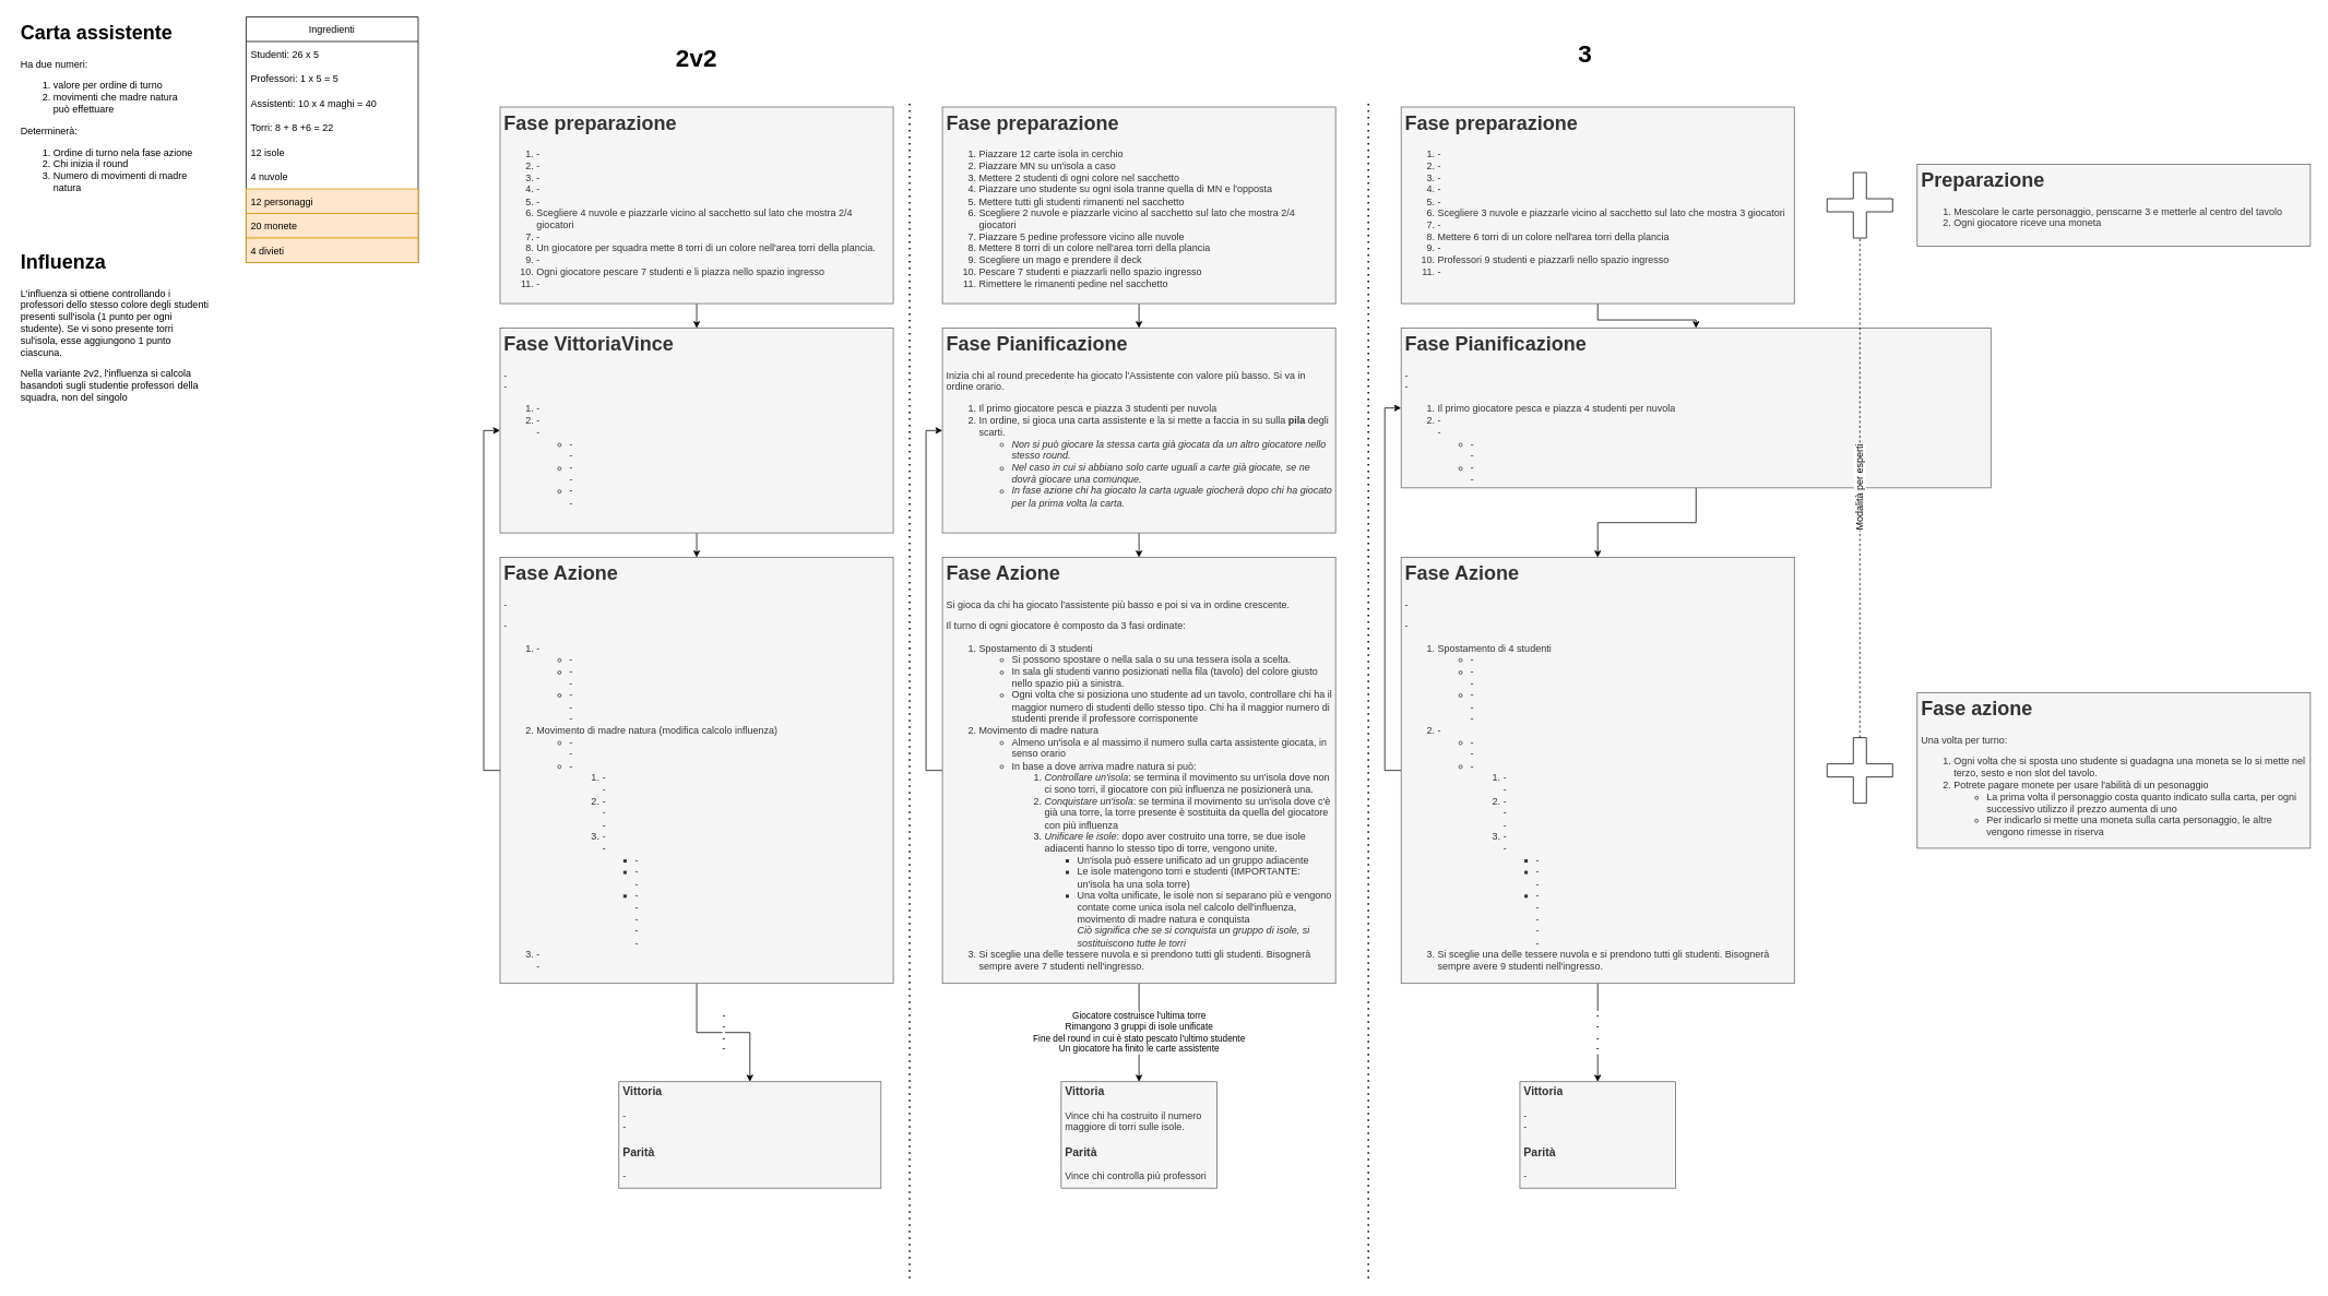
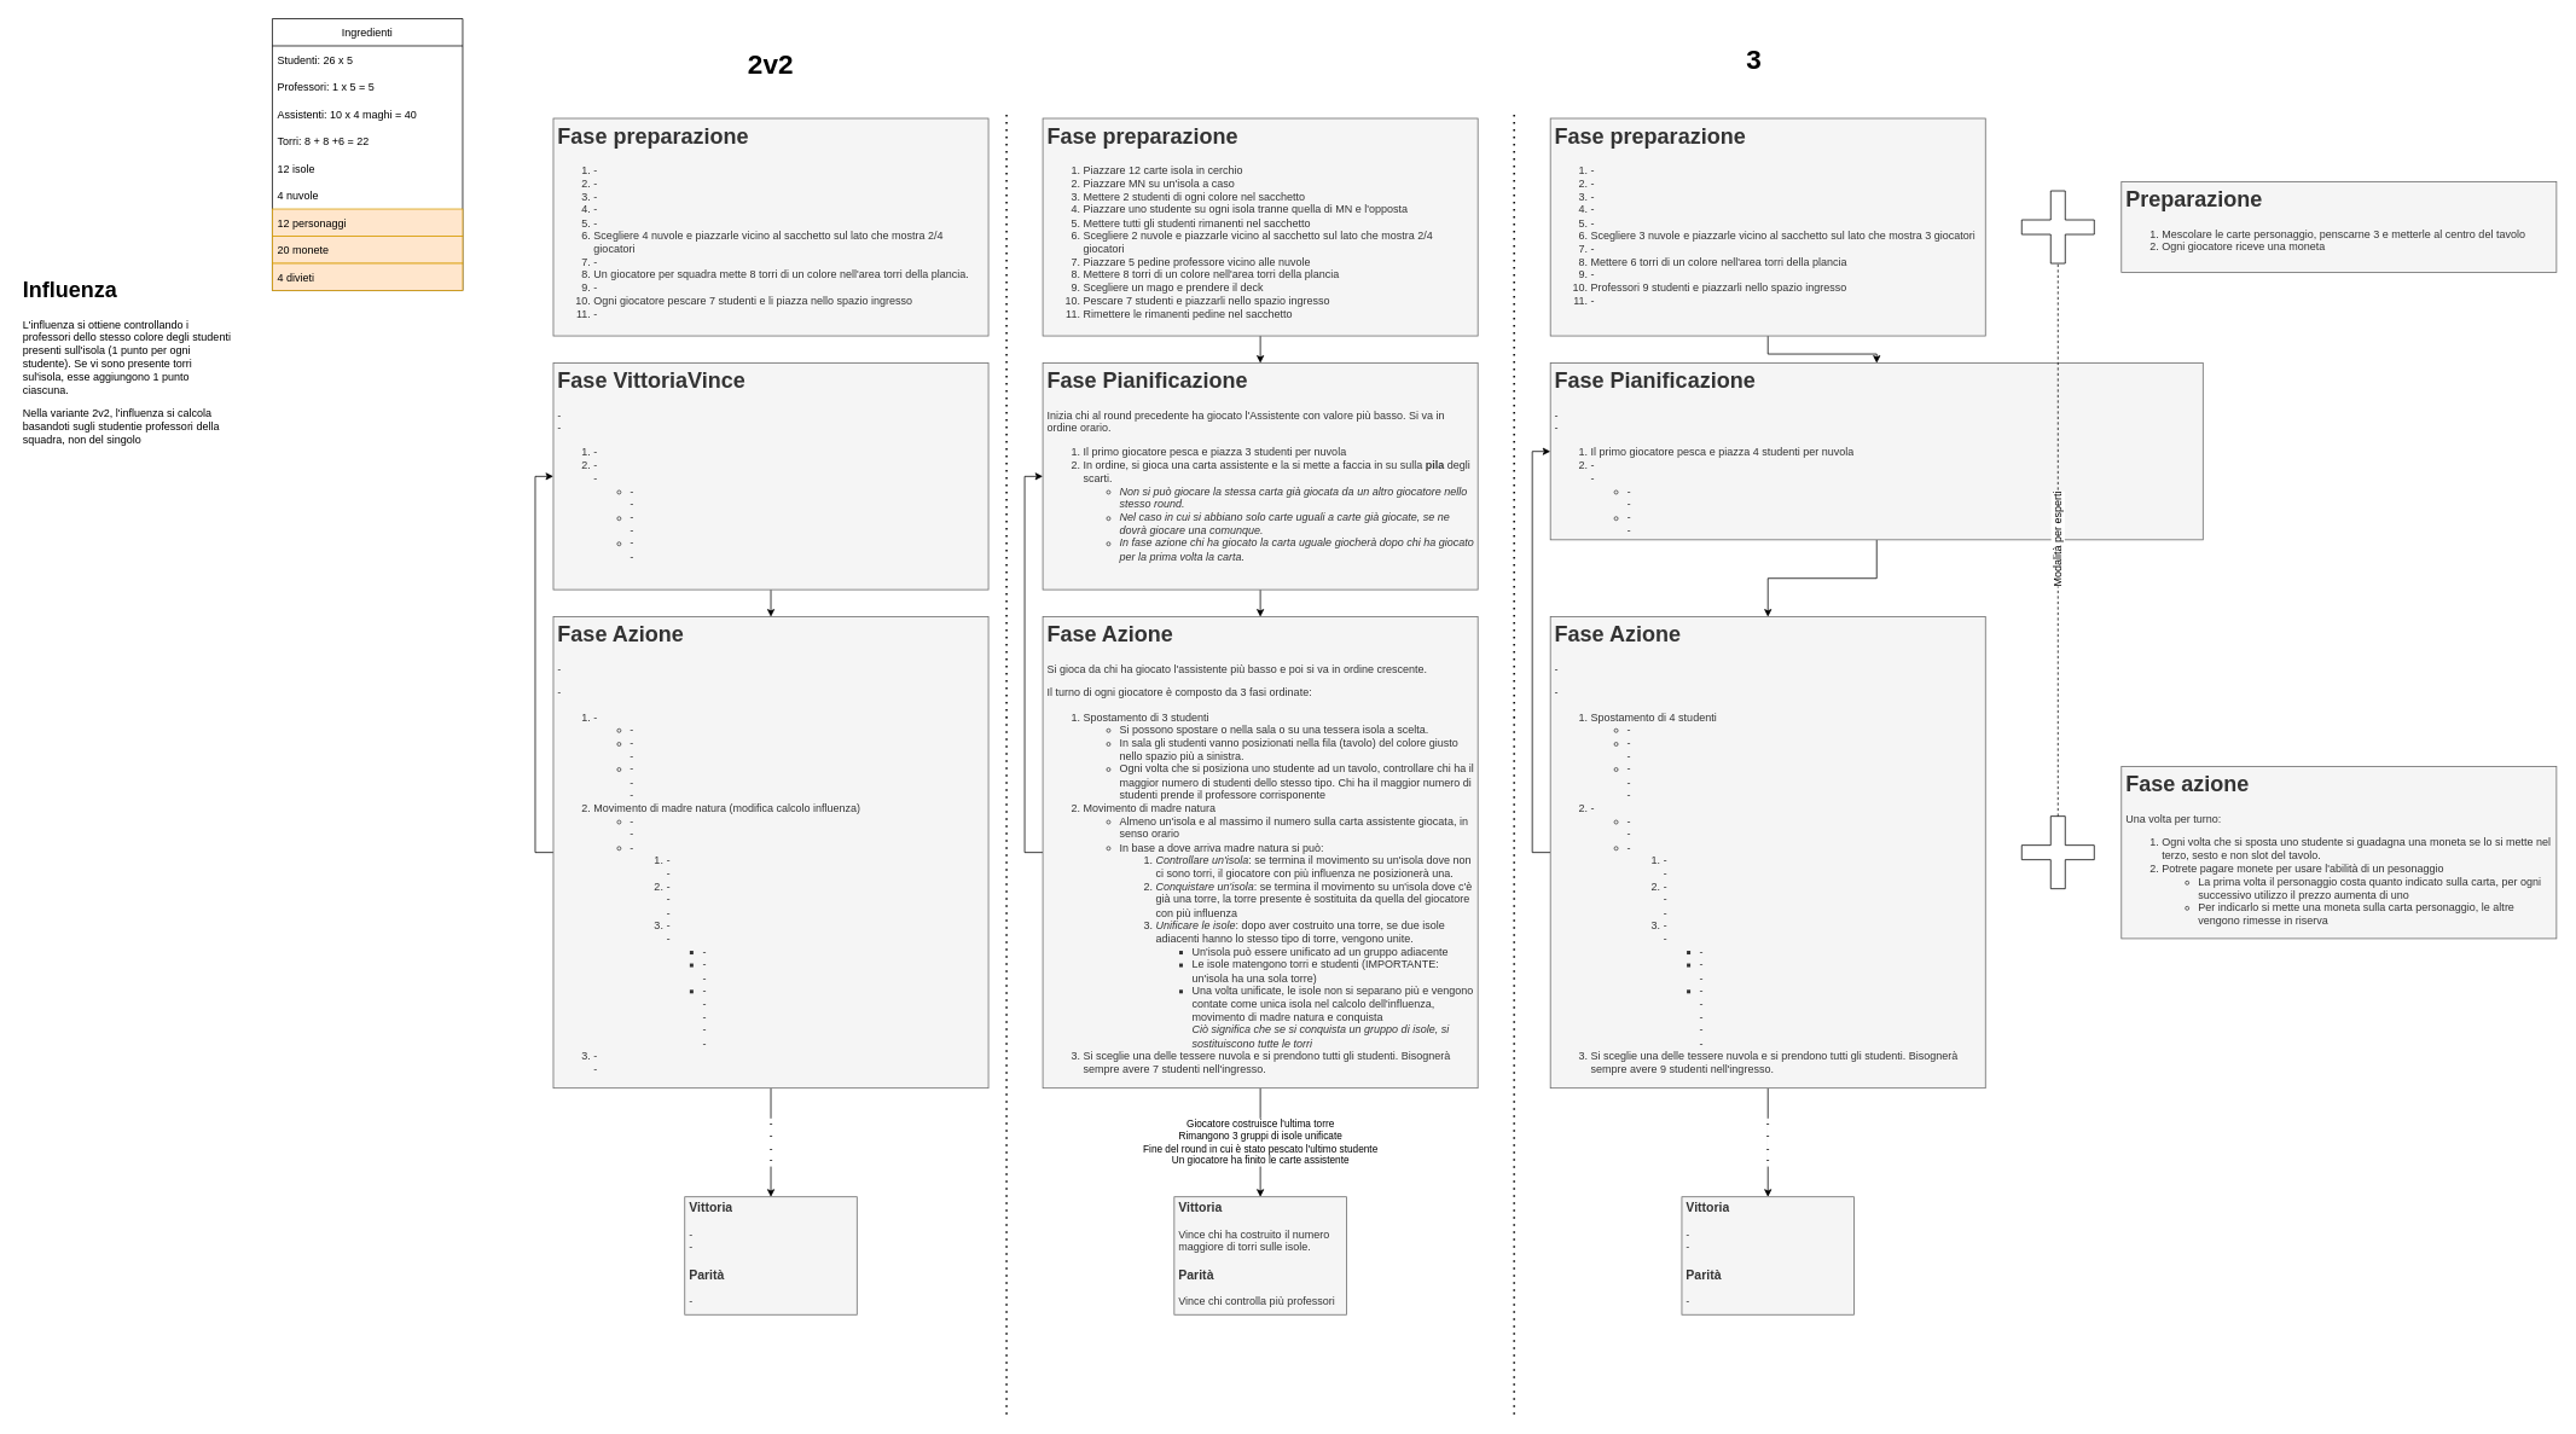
- <mxCell id="20" value="&lt;h1&gt;Carta assistente&lt;/h1&gt;&lt;p&gt;Ha due numeri:&lt;/p&gt;&lt;p&gt;&lt;/p&gt;&lt;ol&gt;&lt;li&gt;valore per ordine di turno&lt;/li&gt;&lt;li&gt;movimenti che madre natura può effettuare&lt;/li&gt;&lt;/ol&gt;&lt;div&gt;Determinerà:&lt;/div&gt;&lt;div&gt;&lt;ol&gt;&lt;li&gt;Ordine di turno nela fase azione&lt;/li&gt;&lt;li&gt;Chi inizia il round&lt;/li&gt;&lt;li&gt;Numero di movimenti di madre natura&lt;/li&gt;&lt;/ol&gt;&lt;/div&gt;&lt;p&gt;&lt;/p&gt;" style="text;html=1;strokeColor=none;fillColor=none;spacing=5;spacingTop=-20;whiteSpace=wrap;overflow=hidden;rounded=0;" parent="1" vertex="1"><mxGeometry x="20" y="20" width="220" height="220" as="geometry" /></mxCell>
- <mxCell id="31" style="edgeStyle=orthogonalEdgeStyle;rounded=0;orthogonalLoop=1;jettySize=auto;html=1;exitX=0.5;exitY=1;exitDx=0;exitDy=0;entryX=0.5;entryY=0;entryDx=0;entryDy=0;" parent="1" source="32" target="34" edge="1"><mxGeometry relative="1" as="geometry" /></mxCell>
- <mxCell id="38" value="&lt;h3&gt;Vittoria&lt;/h3&gt;&lt;p style=&quot;color: rgb(51 , 51 , 51)&quot;&gt;&lt;span&gt;-&lt;br&gt;&lt;/span&gt;-&lt;/p&gt;&lt;h3&gt;&lt;span style=&quot;color: rgb(51 , 51 , 51)&quot;&gt;Parità&lt;/span&gt;&lt;/h3&gt;&lt;p&gt;&lt;span style=&quot;color: rgb(51 , 51 , 51)&quot;&gt;-&lt;br&gt;&lt;/span&gt;-&lt;/p&gt;" style="text;html=1;strokeColor=#666666;fillColor=#f5f5f5;spacing=5;spacingTop=-20;whiteSpace=wrap;overflow=hidden;rounded=0;align=left;verticalAlign=top;fontColor=#333333;" parent="1" vertex="1"><mxGeometry x="755" y="1320" width="320" height="130" as="geometry" /></mxCell>
+ <mxCell id="38" value="&lt;h3&gt;Vittoria&lt;/h3&gt;&lt;p style=&quot;color: rgb(51 , 51 , 51)&quot;&gt;&lt;span&gt;-&lt;br&gt;&lt;/span&gt;-&lt;/p&gt;&lt;h3&gt;&lt;span style=&quot;color: rgb(51 , 51 , 51)&quot;&gt;Parità&lt;/span&gt;&lt;/h3&gt;&lt;p&gt;&lt;span style=&quot;color: rgb(51 , 51 , 51)&quot;&gt;-&lt;br&gt;&lt;/span&gt;-&lt;/p&gt;" style="text;html=1;strokeColor=#666666;fillColor=#f5f5f5;spacing=5;spacingTop=-20;whiteSpace=wrap;overflow=hidden;rounded=0;align=left;verticalAlign=top;fontColor=#333333;" parent="1" vertex="1"><mxGeometry x="755" y="1320" width="190" height="130" as="geometry" /></mxCell>
